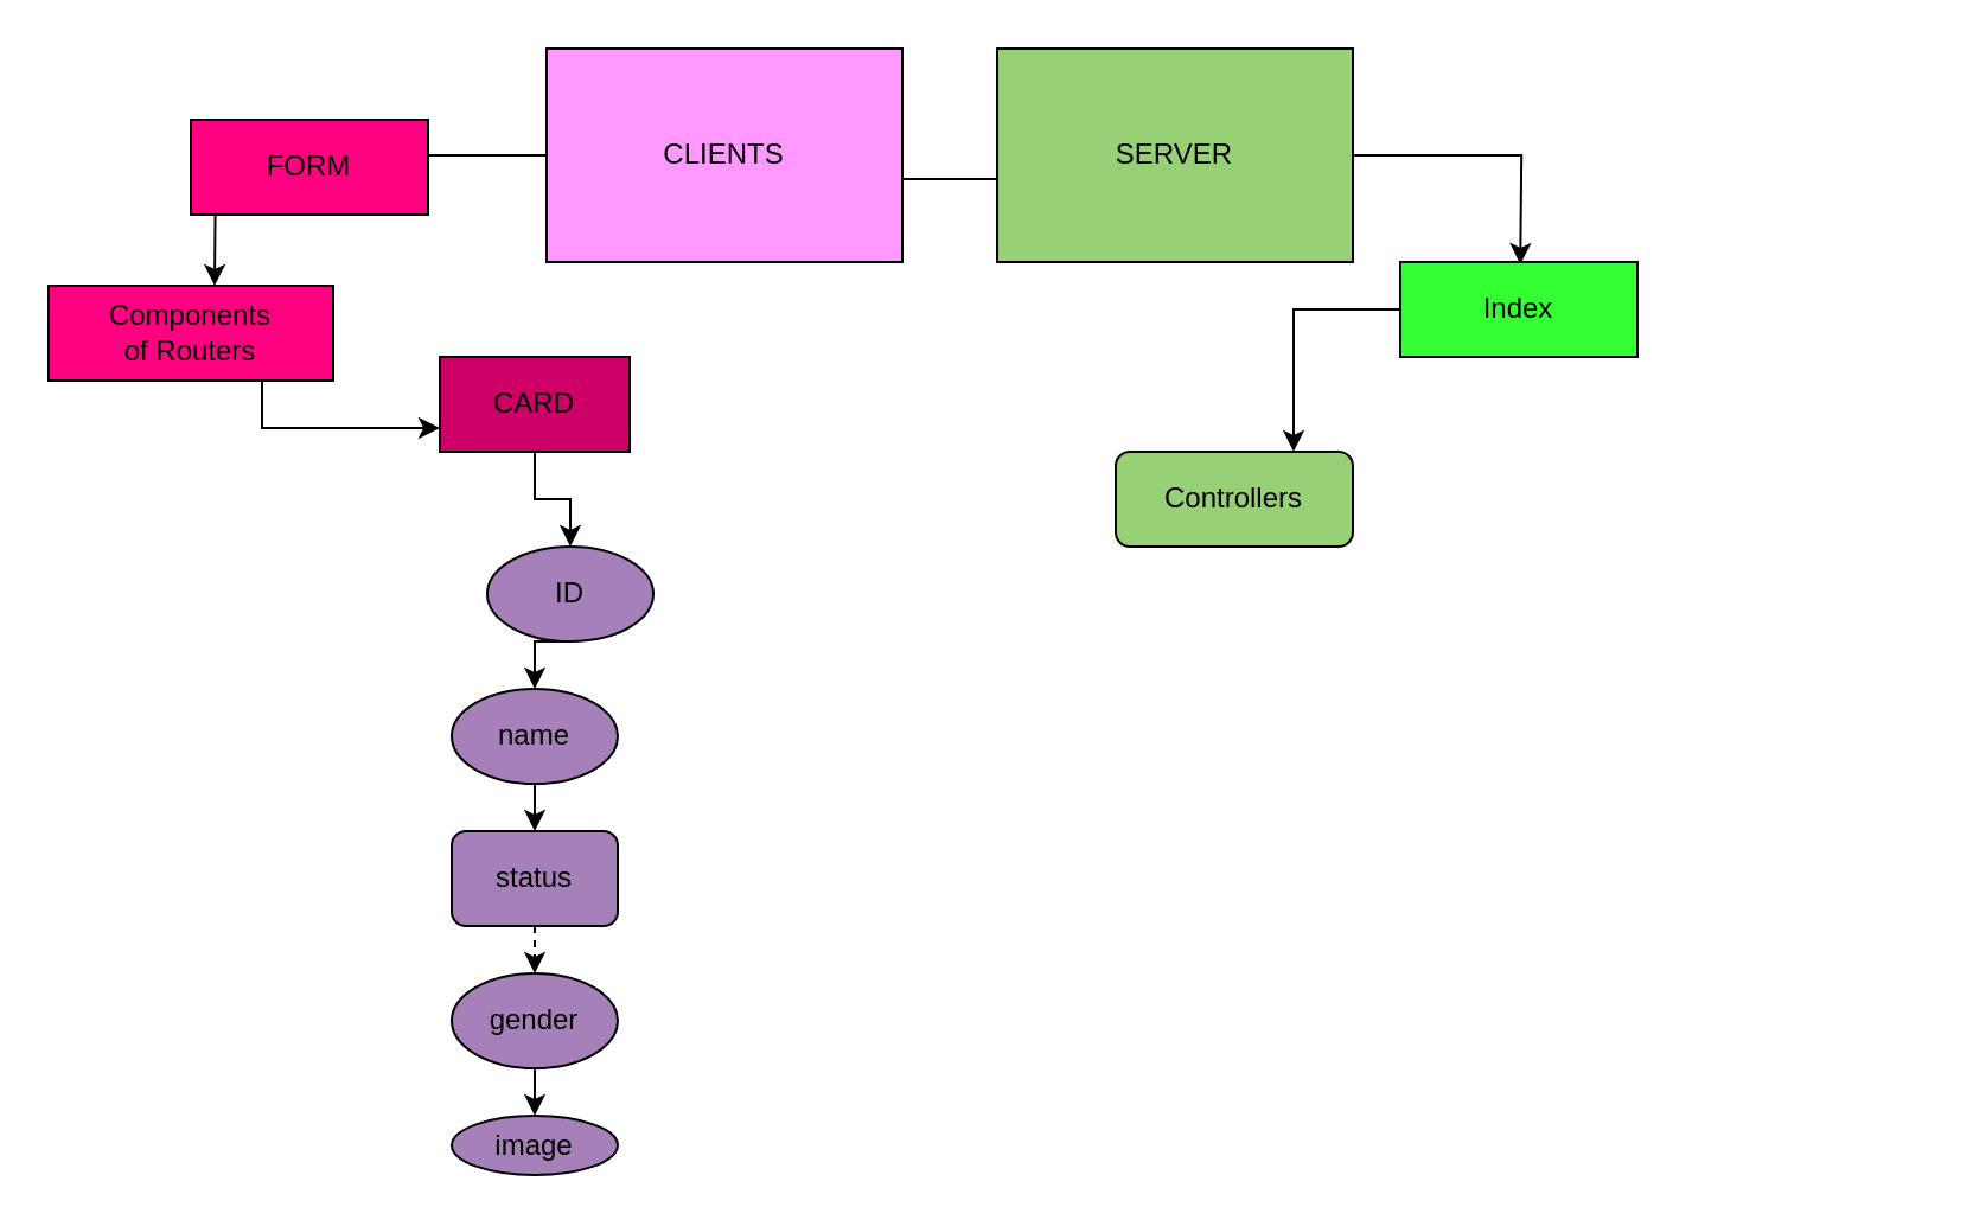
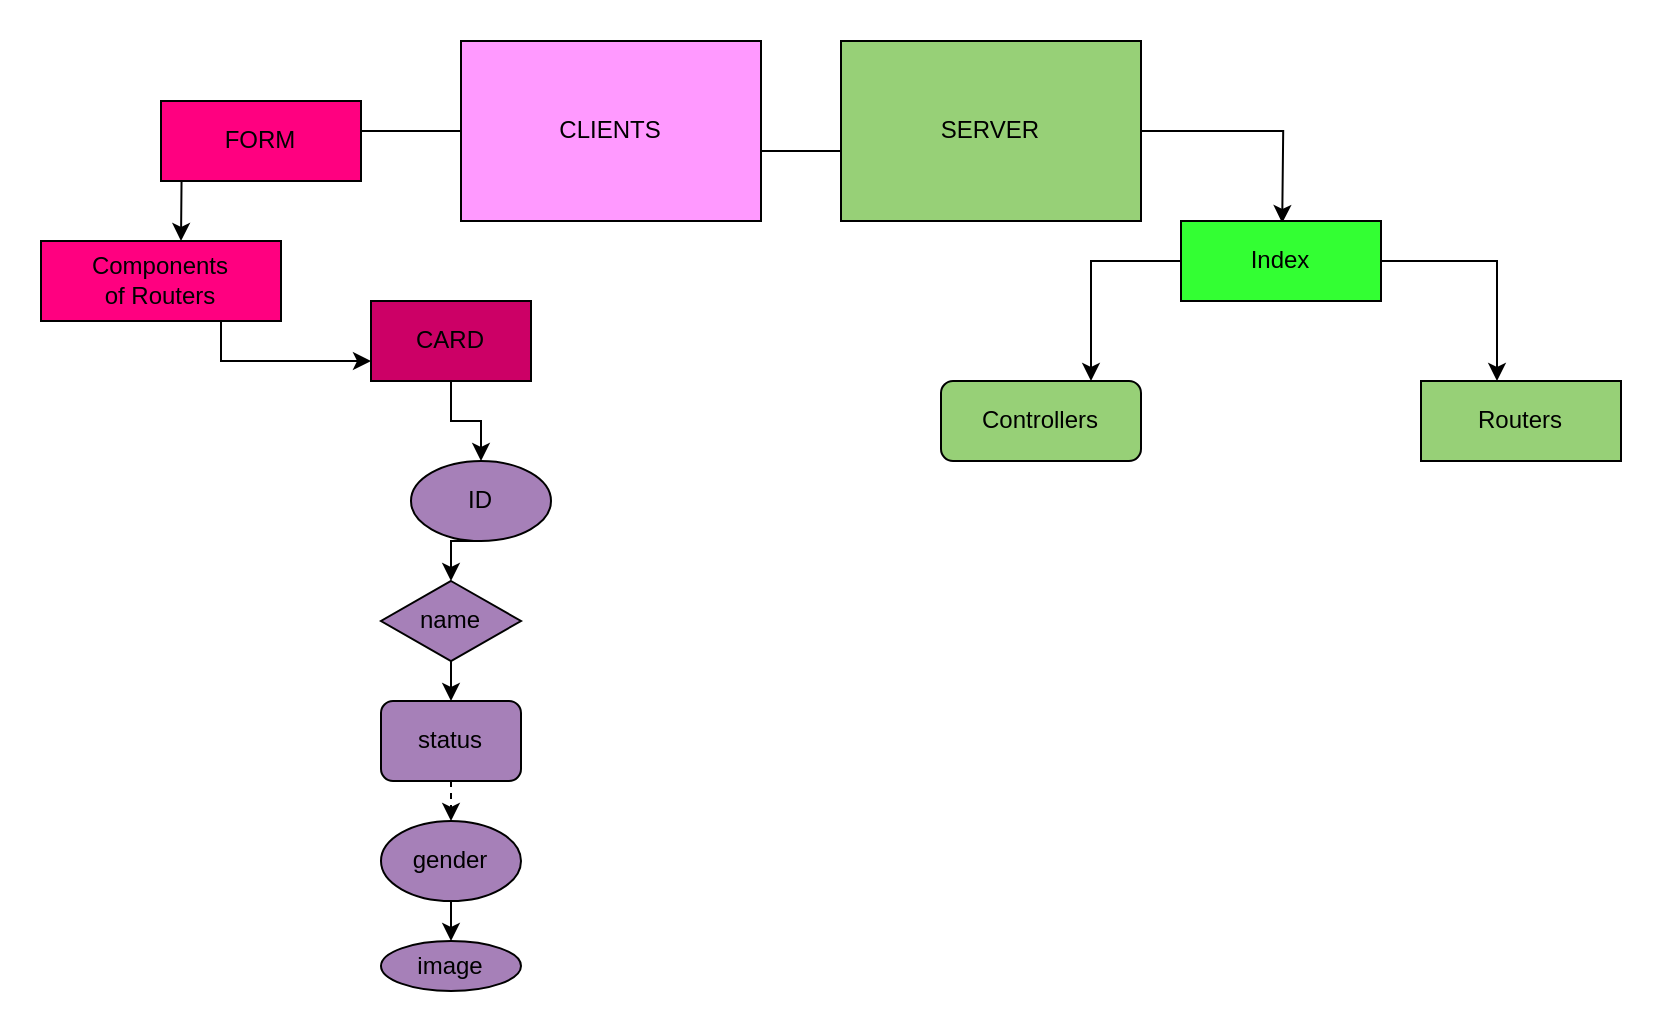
+ <mxCell id="24" style="edgeStyle=orthogonalEdgeStyle;rounded=0;orthogonalLoop=1;jettySize=auto;html=1;exitX=1;exitY=0.5;exitDx=0;exitDy=0;entryX=0.38;entryY=0;entryDx=0;entryDy=0;entryPerimeter=0;" parent="1" source="23" target="19" edge="1"><mxGeometry relative="1" as="geometry" /></mxCell>
+ <mxCell id="19" value="Routers" style="whiteSpace=wrap;html=1;align=center;fillColor=#97D077;" parent="1" vertex="1"><mxGeometry x="710" y="190" width="100" height="40" as="geometry" /></mxCell>
- <mxCell id="15" value="name" style="ellipse;whiteSpace=wrap;html=1;align=center;fillColor=#A680B8;" parent="1" vertex="1"><mxGeometry x="190" y="290" width="70" height="40" as="geometry" /></mxCell>
+ <mxCell id="15" value="name" style="rhombus;whiteSpace=wrap;html=1;align=center;fillColor=#A680B8;" parent="1" vertex="1"><mxGeometry x="190" y="290" width="70" height="40" as="geometry" /></mxCell>
